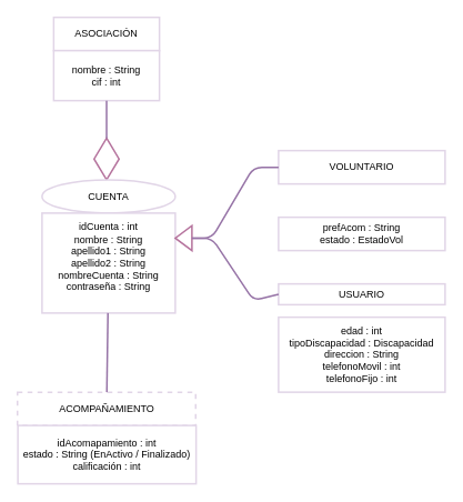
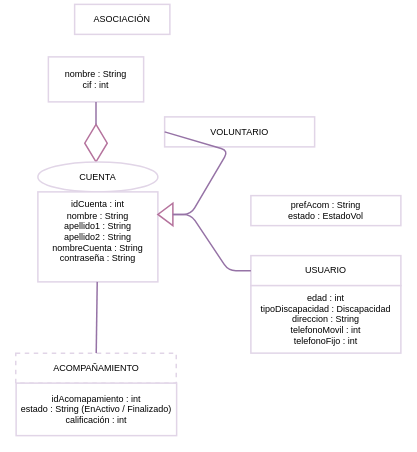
- <mxCell id="2" value="ASOCIACIÓN" style="rounded=0;whiteSpace=wrap;html=1;strokeWidth=2;strokeColor=#E1D5E7;" parent="1" vertex="1"><mxGeometry x="64" y="20" width="127" height="40" as="geometry" /></mxCell>
+ <mxCell id="2" value="ASOCIACIÓN" style="rounded=0;whiteSpace=wrap;html=1;strokeWidth=2;strokeColor=#E1D5E7;" parent="1" vertex="1"><mxGeometry x="99" y="5" width="127" height="40" as="geometry" /></mxCell>
- <mxCell id="3" value="nombre : String&lt;br&gt;cif : int" style="rounded=0;whiteSpace=wrap;html=1;strokeWidth=2;strokeColor=#E1D5E7;" parent="1" vertex="1"><mxGeometry x="64" y="60" width="127" height="60" as="geometry" /></mxCell>
+ <mxCell id="3" value="nombre : String&lt;br&gt;cif : int" style="rounded=0;whiteSpace=wrap;html=1;strokeWidth=2;strokeColor=#E1D5E7;" parent="1" vertex="1"><mxGeometry x="64" y="75" width="127" height="60" as="geometry" /></mxCell>
- <mxCell id="8" value="VOLUNTARIO" style="rounded=0;whiteSpace=wrap;html=1;strokeWidth=2;strokeColor=#E1D5E7;" parent="1" vertex="1"><mxGeometry x="334" y="180" width="200" height="40" as="geometry" /></mxCell>
+ <mxCell id="8" value="VOLUNTARIO" style="rounded=0;whiteSpace=wrap;html=1;strokeWidth=2;strokeColor=#E1D5E7;" parent="1" vertex="1"><mxGeometry x="219" y="155" width="200" height="40" as="geometry" /></mxCell>
- <mxCell id="4" value="USUARIO" style="rounded=0;whiteSpace=wrap;html=1;strokeWidth=2;strokeColor=#E1D5E7;" parent="1" vertex="1"><mxGeometry x="334" y="340" width="200" height="25" as="geometry" /></mxCell>
+ <mxCell id="4" value="USUARIO" style="rounded=0;whiteSpace=wrap;html=1;strokeWidth=2;strokeColor=#E1D5E7;" parent="1" vertex="1"><mxGeometry x="334" y="340" width="200" height="40" as="geometry" /></mxCell>
